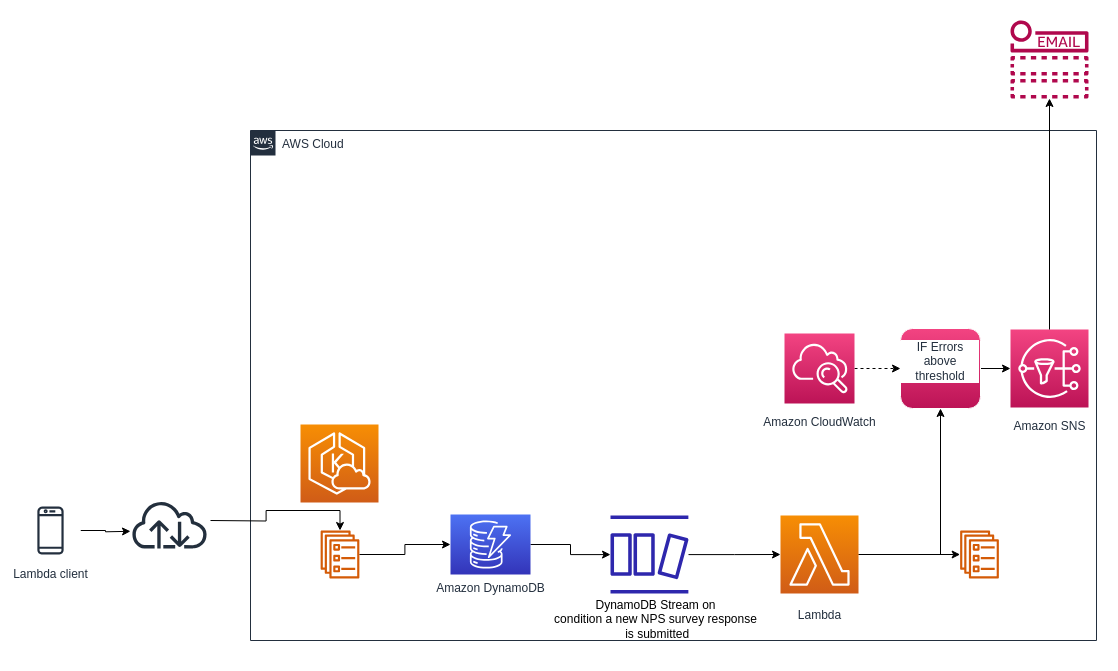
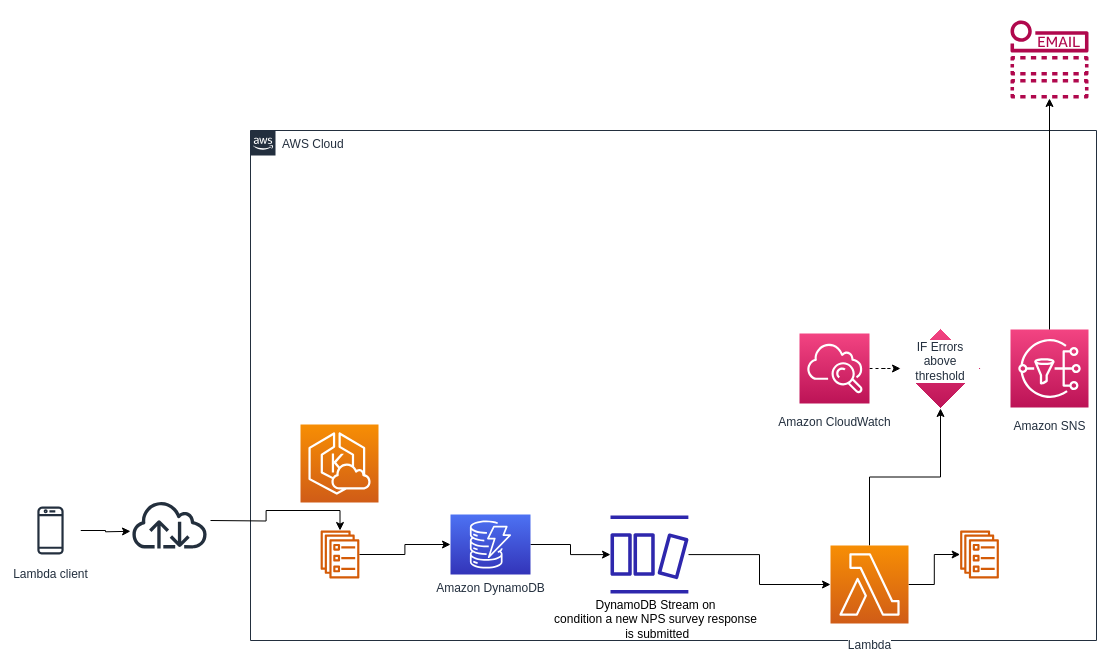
- <mxCell id="9" value="Amazon CloudWatch" style="outlineConnect=0;fontColor=#232F3E;gradientColor=#F34482;gradientDirection=north;fillColor=#BC1356;strokeColor=#ffffff;dashed=0;verticalLabelPosition=bottom;verticalAlign=top;align=center;html=1;fontSize=12;fontStyle=0;aspect=fixed;shape=mxgraph.aws4.resourceIcon;resIcon=mxgraph.aws4.cloudwatch;labelBackgroundColor=#ffffff;spacingTop=5;" parent="2" vertex="1"><mxGeometry x="534" y="203" width="70" height="70" as="geometry" /></mxCell>
+ <mxCell id="9" value="Amazon CloudWatch" style="outlineConnect=0;fontColor=#232F3E;gradientColor=#F34482;gradientDirection=north;fillColor=#BC1356;strokeColor=#ffffff;dashed=0;verticalLabelPosition=bottom;verticalAlign=top;align=center;html=1;fontSize=12;fontStyle=0;aspect=fixed;shape=mxgraph.aws4.resourceIcon;resIcon=mxgraph.aws4.cloudwatch;labelBackgroundColor=#ffffff;spacingTop=5;" parent="2" vertex="1"><mxGeometry x="549" y="203" width="70" height="70" as="geometry" /></mxCell>
- <mxCell id="19" value="IF Errors above threshold" style="whiteSpace=wrap;html=1;verticalAlign=top;fillColor=#BC1356;strokeColor=#ffffff;fontColor=#232F3E;gradientColor=#F34482;gradientDirection=north;dashed=0;fontStyle=0;labelBackgroundColor=#ffffff;spacingTop=5;rounded=1;" vertex="1" parent="2"><mxGeometry x="650" y="198" width="80" height="80" as="geometry" /></mxCell>
+ <mxCell id="19" value="IF Errors above threshold" style="rhombus;whiteSpace=wrap;html=1;verticalAlign=top;fillColor=#BC1356;strokeColor=#ffffff;fontColor=#232F3E;gradientColor=#F34482;gradientDirection=north;dashed=0;fontStyle=0;labelBackgroundColor=#ffffff;spacingTop=5;" vertex="1" parent="2"><mxGeometry x="650" y="198" width="80" height="80" as="geometry" /></mxCell>
- <mxCell id="18" value="" style="edgeStyle=orthogonalEdgeStyle;rounded=0;orthogonalLoop=1;jettySize=auto;html=1;" edge="1" parent="2" source="19" target="10"><mxGeometry relative="1" as="geometry" /></mxCell>
- <mxCell id="7" value="Lambda" style="outlineConnect=0;fontColor=#232F3E;gradientColor=#F78E04;gradientDirection=north;fillColor=#D05C17;strokeColor=#ffffff;dashed=0;verticalLabelPosition=bottom;verticalAlign=top;align=center;html=1;fontSize=12;fontStyle=0;aspect=fixed;shape=mxgraph.aws4.resourceIcon;resIcon=mxgraph.aws4.lambda;labelBackgroundColor=#ffffff;spacingTop=8;" parent="2" vertex="1"><mxGeometry x="530" y="385" width="78" height="78" as="geometry" /></mxCell>
+ <mxCell id="7" value="Lambda" style="outlineConnect=0;fontColor=#232F3E;gradientColor=#F78E04;gradientDirection=north;fillColor=#D05C17;strokeColor=#ffffff;dashed=0;verticalLabelPosition=bottom;verticalAlign=top;align=center;html=1;fontSize=12;fontStyle=0;aspect=fixed;shape=mxgraph.aws4.resourceIcon;resIcon=mxgraph.aws4.lambda;labelBackgroundColor=#ffffff;spacingTop=8;" parent="2" vertex="1"><mxGeometry x="580" y="415" width="78" height="78" as="geometry" /></mxCell>
